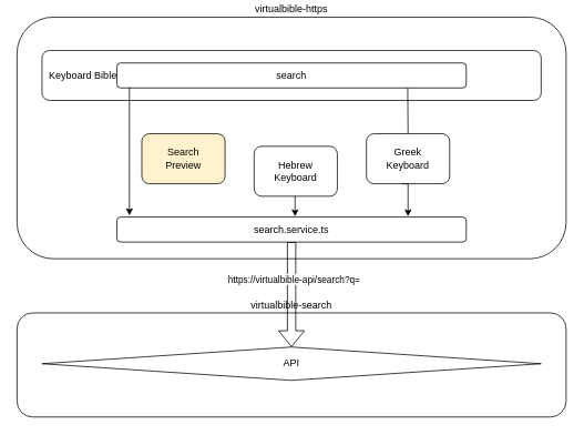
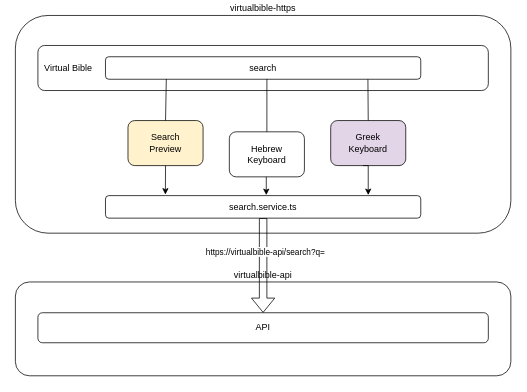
- <mxCell id="4" value="&amp;nbsp; Keyboard Bible" style="rounded=1;whiteSpace=wrap;html=1;align=left;" parent="1" vertex="1"><mxGeometry x="50" y="60" width="600" height="60" as="geometry" /></mxCell>
+ <mxCell id="4" value="&amp;nbsp; Virtual Bible" style="rounded=1;whiteSpace=wrap;html=1;align=left;" parent="1" vertex="1"><mxGeometry x="50" y="60" width="600" height="60" as="geometry" /></mxCell>
+ <mxCell id="10" value="" style="endArrow=none;html=1;rounded=0;exitX=0.5;exitY=0;exitDx=0;exitDy=0;entryX=0.193;entryY=0.988;entryDx=0;entryDy=0;entryPerimeter=0;" parent="1" source="6" target="5" edge="1"><mxGeometry width="50" height="50" relative="1" as="geometry"><mxPoint x="330" y="290" as="sourcePoint" /><mxPoint x="221" y="110" as="targetPoint" /></mxGeometry></mxCell>
+ <mxCell id="11" value="" style="endArrow=none;html=1;rounded=0;exitX=0.5;exitY=0;exitDx=0;exitDy=0;entryX=0.512;entryY=0.986;entryDx=0;entryDy=0;entryPerimeter=0;" parent="1" source="8" target="5" edge="1"><mxGeometry width="50" height="50" relative="1" as="geometry"><mxPoint x="354" y="160" as="sourcePoint" /><mxPoint x="355" y="130" as="targetPoint" /></mxGeometry></mxCell>
- <mxCell id="16" style="edgeStyle=orthogonalEdgeStyle;rounded=0;orthogonalLoop=1;jettySize=auto;html=1;exitX=0.036;exitY=0.969;exitDx=0;exitDy=0;entryX=0.036;entryY=-0.068;entryDx=0;entryDy=0;entryPerimeter=0;exitPerimeter=0;" parent="1" source="5" target="13" edge="1"><mxGeometry relative="1" as="geometry"><mxPoint x="170.8" y="105.87" as="sourcePoint" /><mxPoint x="174.08" y="259.19" as="targetPoint" /></mxGeometry></mxCell>
- <mxCell id="9" value="Greek&lt;div&gt;Keyboard&lt;/div&gt;" style="rounded=1;whiteSpace=wrap;html=1;align=center;" parent="1" vertex="1"><mxGeometry x="440" y="160" width="100" height="60" as="geometry" /></mxCell>
+ <mxCell id="9" value="Greek&lt;div&gt;Keyboard&lt;/div&gt;" style="rounded=1;whiteSpace=wrap;html=1;align=center;fillColor=#e1d5e7;" parent="1" vertex="1"><mxGeometry x="440" y="160" width="100" height="60" as="geometry" /></mxCell>
+ <mxCell id="14" style="edgeStyle=orthogonalEdgeStyle;rounded=0;orthogonalLoop=1;jettySize=auto;html=1;exitX=0.5;exitY=1;exitDx=0;exitDy=0;entryX=0.19;entryY=-0.048;entryDx=0;entryDy=0;entryPerimeter=0;" parent="1" source="6" target="13" edge="1"><mxGeometry relative="1" as="geometry"><mxPoint x="210" y="240" as="targetPoint" /></mxGeometry></mxCell>
- <mxCell id="2" value="virtualbible-search" style="rounded=1;whiteSpace=wrap;html=1;labelPosition=center;verticalLabelPosition=top;align=center;verticalAlign=bottom;" parent="1" vertex="1"><mxGeometry x="20" y="375" width="660" height="125" as="geometry" /></mxCell>
+ <mxCell id="2" value="virtualbible-api" style="rounded=1;whiteSpace=wrap;html=1;labelPosition=center;verticalLabelPosition=top;align=center;verticalAlign=bottom;" parent="1" vertex="1"><mxGeometry x="20" y="375" width="660" height="125" as="geometry" /></mxCell>
- <mxCell id="17" value="API" style="rhombus;whiteSpace=wrap;html=1;" parent="1" vertex="1"><mxGeometry x="50" y="416" width="600" height="40" as="geometry" /></mxCell>
+ <mxCell id="17" value="API" style="rounded=1;whiteSpace=wrap;html=1;" parent="1" vertex="1"><mxGeometry x="50" y="416" width="600" height="40" as="geometry" /></mxCell>
